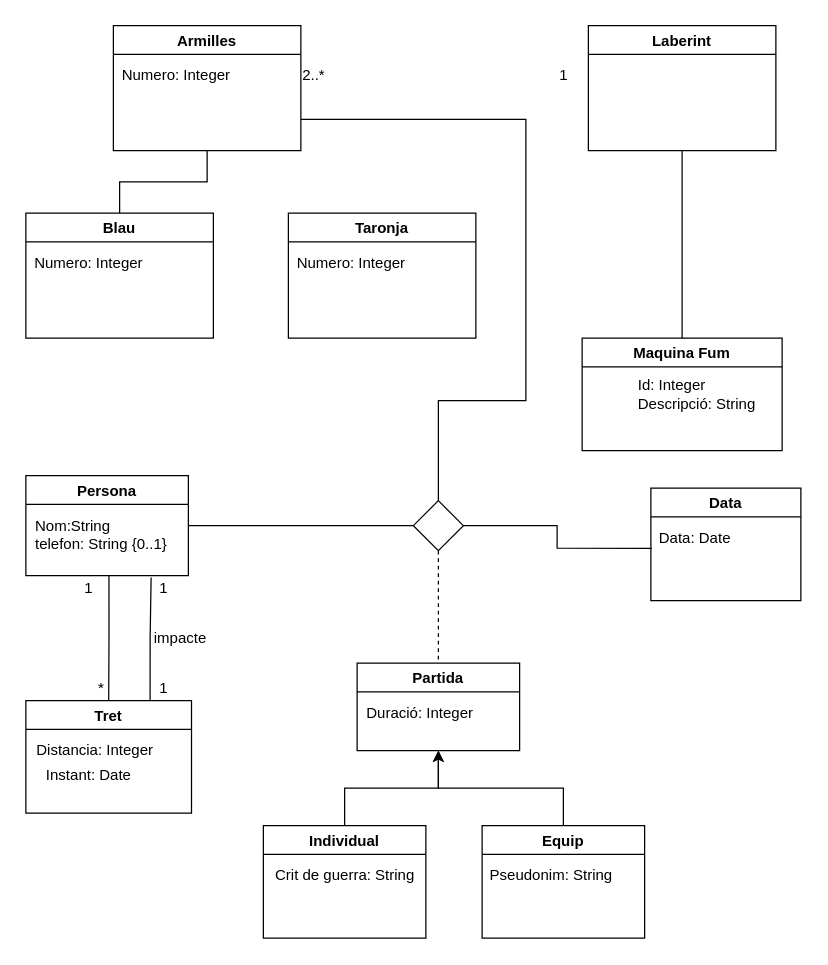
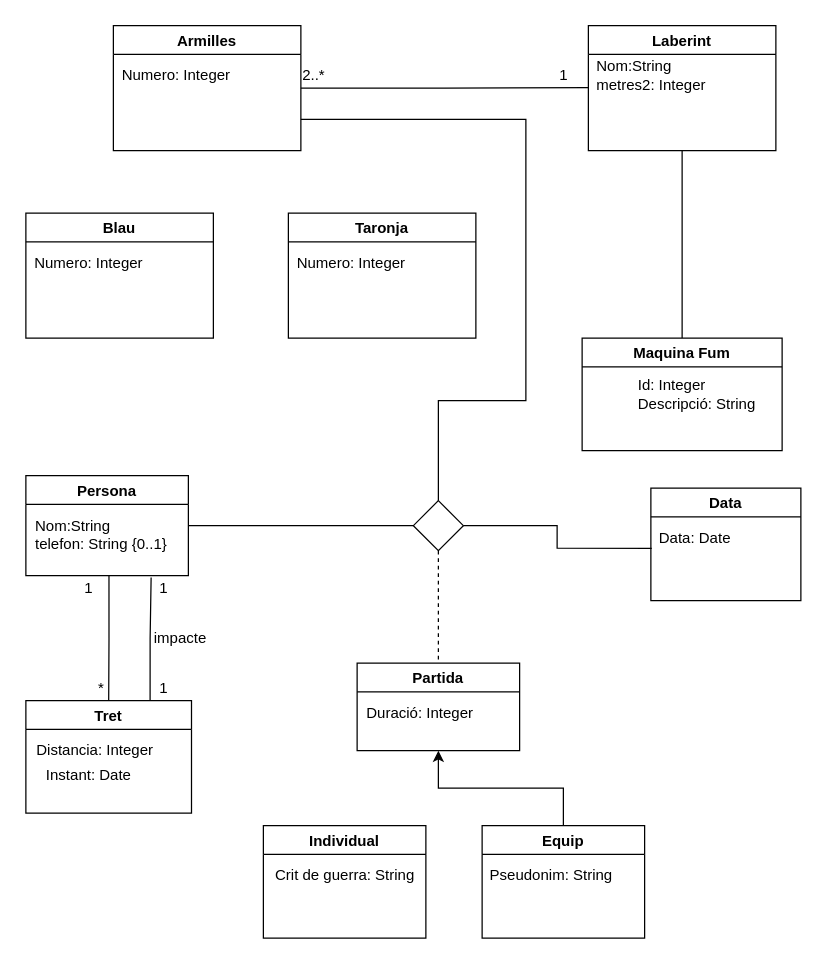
+ <mxCell id="13" value="&lt;div style=&quot;text-align: justify&quot;&gt;&lt;span&gt;Nom:String&lt;/span&gt;&lt;/div&gt;&lt;div style=&quot;text-align: justify&quot;&gt;&lt;span&gt;metres2: Integer&lt;/span&gt;&lt;/div&gt;" style="text;html=1;align=center;verticalAlign=middle;resizable=0;points=[];autosize=1;strokeColor=none;fillColor=none;" vertex="1" parent="12"><mxGeometry y="25" width="100" height="30" as="geometry" /></mxCell>
+ <mxCell id="2" style="edgeStyle=orthogonalEdgeStyle;rounded=0;orthogonalLoop=1;jettySize=auto;html=1;exitX=1;exitY=0.5;exitDx=0;exitDy=0;entryX=0.004;entryY=0.819;entryDx=0;entryDy=0;entryPerimeter=0;startArrow=none;startFill=0;endArrow=none;endFill=0;" edge="1" parent="1" source="4" target="13"><mxGeometry relative="1" as="geometry" /></mxCell>
- <mxCell id="8" style="edgeStyle=orthogonalEdgeStyle;rounded=0;orthogonalLoop=1;jettySize=auto;html=1;exitX=0.5;exitY=0;exitDx=0;exitDy=0;entryX=0.5;entryY=1;entryDx=0;entryDy=0;startArrow=none;startFill=0;endArrow=none;endFill=0;" edge="1" parent="1" source="9" target="4"><mxGeometry relative="1" as="geometry" /></mxCell>
- <mxCell id="28" style="edgeStyle=orthogonalEdgeStyle;rounded=0;orthogonalLoop=1;jettySize=auto;html=1;exitX=0.5;exitY=1;exitDx=0;exitDy=0;startArrow=classic;startFill=1;endArrow=none;endFill=0;entryX=0.5;entryY=0;entryDx=0;entryDy=0;" edge="1" parent="1" source="29" target="31"><mxGeometry relative="1" as="geometry"><mxPoint x="280" y="640" as="targetPoint" /></mxGeometry></mxCell>
